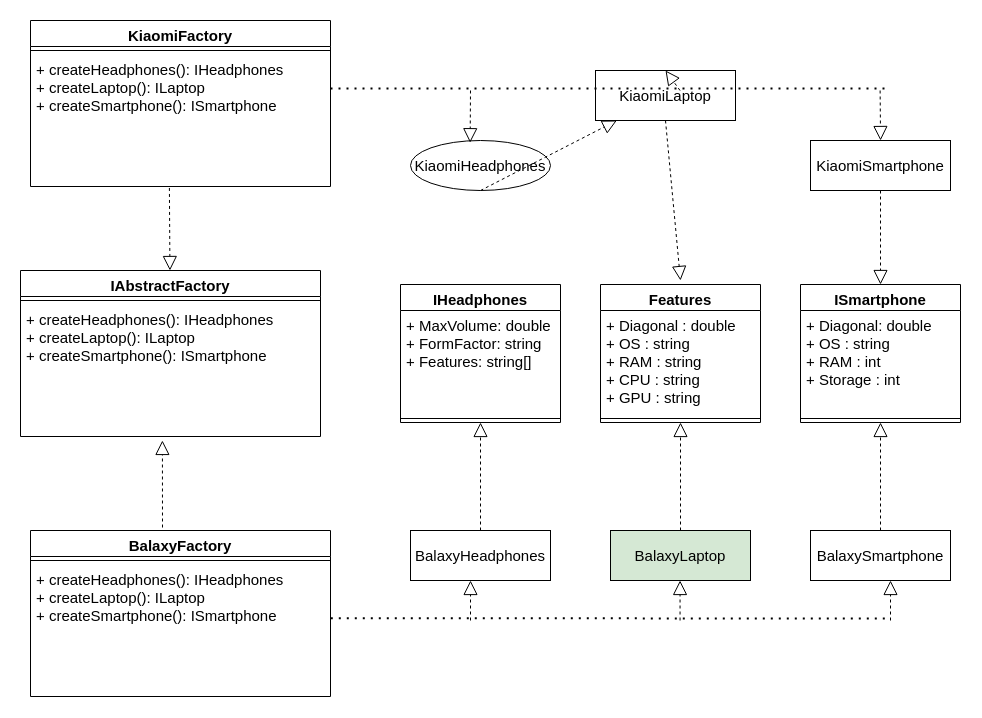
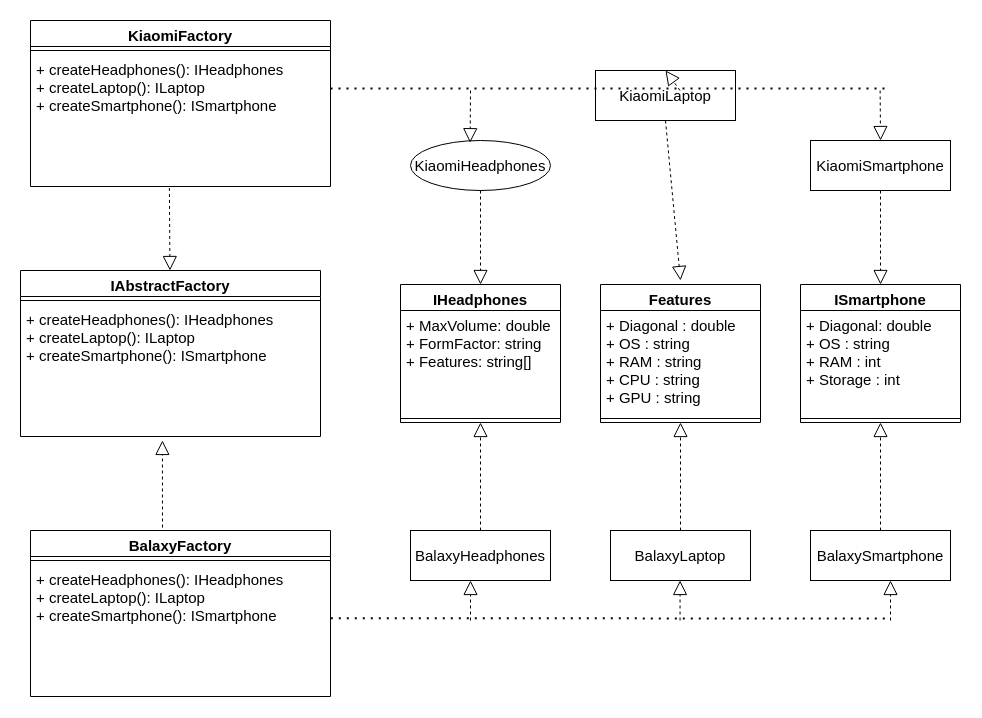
- <mxCell id="36" value="" style="endArrow=block;dashed=1;endFill=0;endSize=12;html=1;rounded=0;exitX=0.5;exitY=1;exitDx=0;exitDy=0;" edge="1" parent="1" source="16" target="17"><mxGeometry width="160" relative="1" as="geometry"><mxPoint x="520" y="470" as="sourcePoint" /><mxPoint x="680" y="470" as="targetPoint" /></mxGeometry></mxCell>
+ <mxCell id="36" value="" style="endArrow=block;dashed=1;endFill=0;endSize=12;html=1;rounded=0;exitX=0.5;exitY=1;exitDx=0;exitDy=0;entryX=0.5;entryY=0;entryDx=0;entryDy=0;" edge="1" parent="1" source="16" target="27"><mxGeometry width="160" relative="1" as="geometry"><mxPoint x="520" y="470" as="sourcePoint" /><mxPoint x="680" y="470" as="targetPoint" /></mxGeometry></mxCell>
- <mxCell id="14" value="BalaxyLaptop" style="html=1;whiteSpace=wrap;fontSize=15;fillColor=#d5e8d4;" vertex="1" parent="1"><mxGeometry x="610" y="530" width="140" height="50" as="geometry" /></mxCell>
+ <mxCell id="14" value="BalaxyLaptop" style="html=1;whiteSpace=wrap;fontSize=15;" vertex="1" parent="1"><mxGeometry x="610" y="530" width="140" height="50" as="geometry" /></mxCell>
